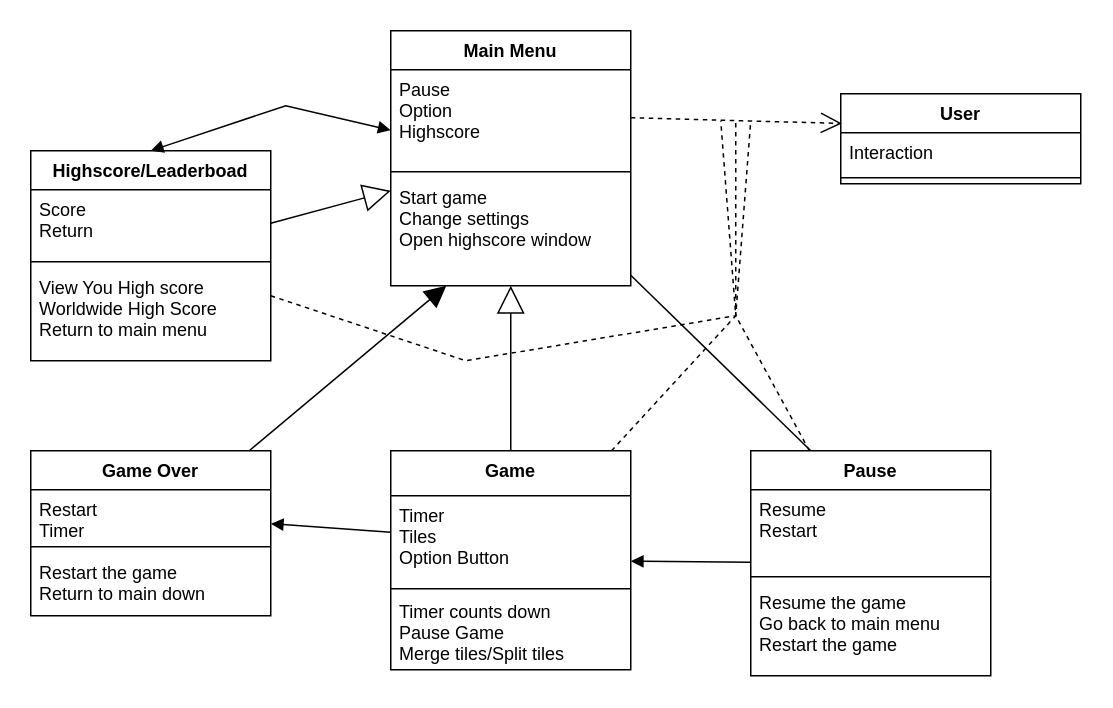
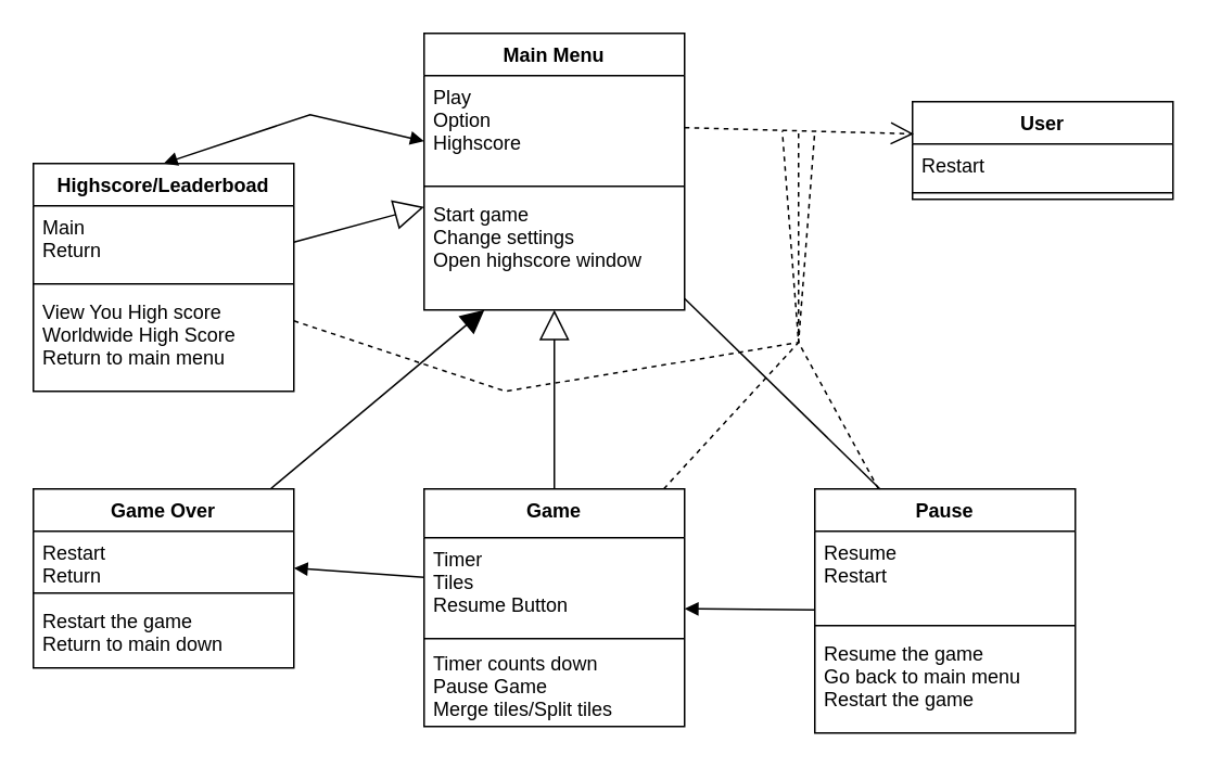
- <mxCell id="13" value="Pause&#10;Option&#10;Highscore" style="text;strokeColor=none;fillColor=none;align=left;verticalAlign=top;spacingLeft=4;spacingRight=4;overflow=hidden;rotatable=0;points=[[0,0.5],[1,0.5]];portConstraint=eastwest;" vertex="1" parent="12"><mxGeometry y="26" width="160" height="64" as="geometry" /></mxCell>
+ <mxCell id="13" value="Play&#10;Option&#10;Highscore" style="text;strokeColor=none;fillColor=none;align=left;verticalAlign=top;spacingLeft=4;spacingRight=4;overflow=hidden;rotatable=0;points=[[0,0.5],[1,0.5]];portConstraint=eastwest;" vertex="1" parent="12"><mxGeometry y="26" width="160" height="64" as="geometry" /></mxCell>
- <mxCell id="21" value="Interaction" style="text;strokeColor=none;fillColor=none;align=left;verticalAlign=top;spacingLeft=4;spacingRight=4;overflow=hidden;rotatable=0;points=[[0,0.5],[1,0.5]];portConstraint=eastwest;" vertex="1" parent="20"><mxGeometry y="26" width="160" height="26" as="geometry" /></mxCell>
+ <mxCell id="21" value="Restart" style="text;strokeColor=none;fillColor=none;align=left;verticalAlign=top;spacingLeft=4;spacingRight=4;overflow=hidden;rotatable=0;points=[[0,0.5],[1,0.5]];portConstraint=eastwest;" vertex="1" parent="20"><mxGeometry y="26" width="160" height="26" as="geometry" /></mxCell>
- <mxCell id="9" value="Score&#10;Return" style="text;strokeColor=none;fillColor=none;align=left;verticalAlign=top;spacingLeft=4;spacingRight=4;overflow=hidden;rotatable=0;points=[[0,0.5],[1,0.5]];portConstraint=eastwest;" vertex="1" parent="7"><mxGeometry y="26" width="160" height="44" as="geometry" /></mxCell>
+ <mxCell id="9" value="Main&#10;Return" style="text;strokeColor=none;fillColor=none;align=left;verticalAlign=top;spacingLeft=4;spacingRight=4;overflow=hidden;rotatable=0;points=[[0,0.5],[1,0.5]];portConstraint=eastwest;" vertex="1" parent="7"><mxGeometry y="26" width="160" height="44" as="geometry" /></mxCell>
- <mxCell id="31" value="Restart&#10;Timer" style="text;strokeColor=none;fillColor=none;align=left;verticalAlign=top;spacingLeft=4;spacingRight=4;overflow=hidden;rotatable=0;points=[[0,0.5],[1,0.5]];portConstraint=eastwest;" vertex="1" parent="30"><mxGeometry y="26" width="160" height="34" as="geometry" /></mxCell>
+ <mxCell id="31" value="Restart&#10;Return" style="text;strokeColor=none;fillColor=none;align=left;verticalAlign=top;spacingLeft=4;spacingRight=4;overflow=hidden;rotatable=0;points=[[0,0.5],[1,0.5]];portConstraint=eastwest;" vertex="1" parent="30"><mxGeometry y="26" width="160" height="34" as="geometry" /></mxCell>
- <mxCell id="4" value="Timer&#10;Tiles&#10;Option Button" style="text;strokeColor=none;fillColor=none;align=left;verticalAlign=top;spacingLeft=4;spacingRight=4;overflow=hidden;rotatable=0;points=[[0,0.5],[1,0.5]];portConstraint=eastwest;" vertex="1" parent="2"><mxGeometry y="30" width="160" height="60" as="geometry" /></mxCell>
+ <mxCell id="4" value="Timer&#10;Tiles&#10;Resume Button" style="text;strokeColor=none;fillColor=none;align=left;verticalAlign=top;spacingLeft=4;spacingRight=4;overflow=hidden;rotatable=0;points=[[0,0.5],[1,0.5]];portConstraint=eastwest;" vertex="1" parent="2"><mxGeometry y="30" width="160" height="60" as="geometry" /></mxCell>
